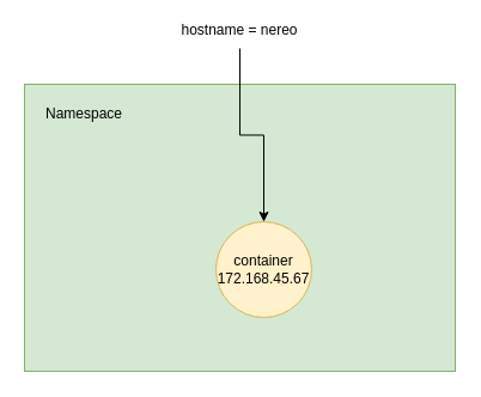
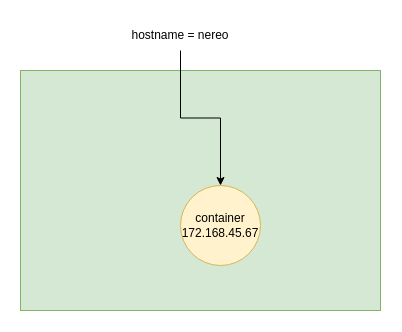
- <mxCell id="6" value="hostname = nereo" style="text;html=1;align=center;verticalAlign=middle;whiteSpace=wrap;rounded=0;" parent="1" vertex="1"><mxGeometry x="150" y="10" width="100" height="30" as="geometry" /></mxCell>
+ <mxCell id="6" value="hostname = nereo" style="text;html=1;align=center;verticalAlign=middle;whiteSpace=wrap;rounded=0;" parent="1" vertex="1"><mxGeometry x="130" y="20" width="100" height="30" as="geometry" /></mxCell>
- <mxCell id="4" value="Namespace" style="text;html=1;align=center;verticalAlign=middle;whiteSpace=wrap;rounded=0;" parent="1" vertex="1"><mxGeometry x="40" y="80" width="60" height="30" as="geometry" /></mxCell>
